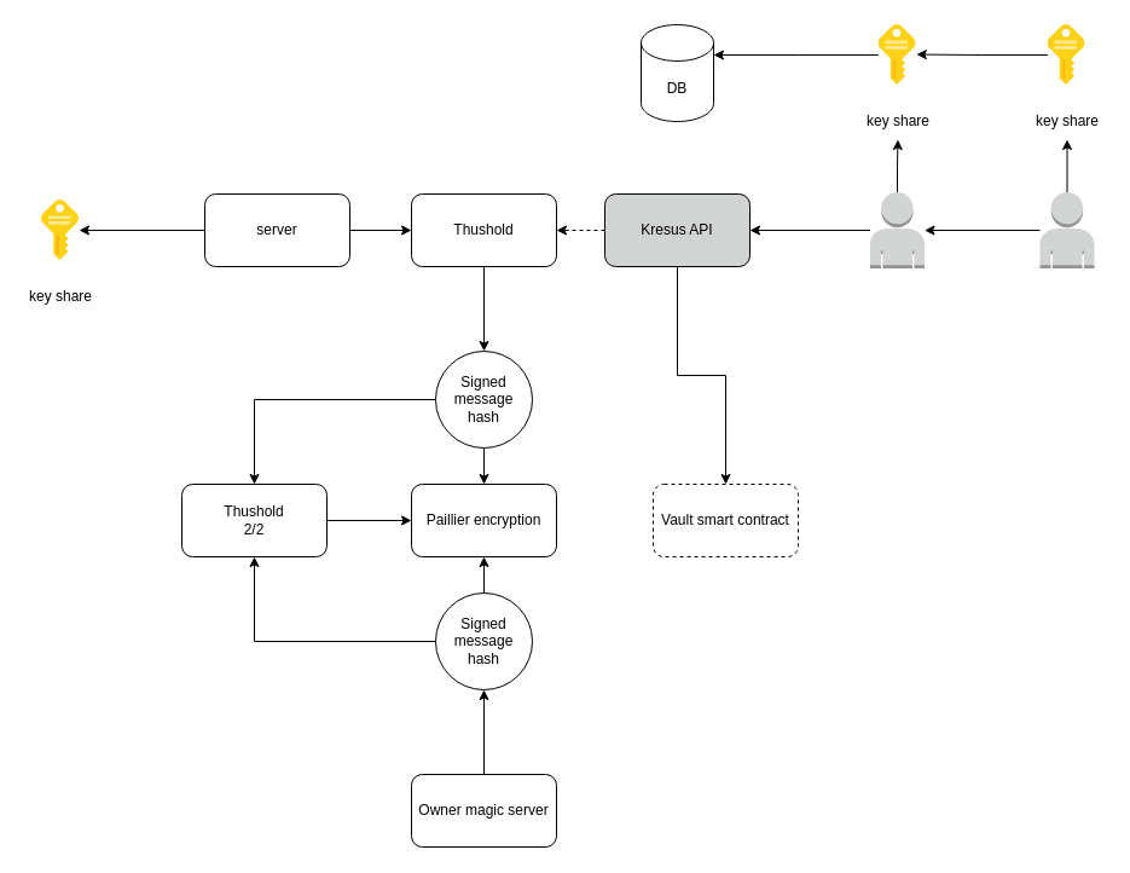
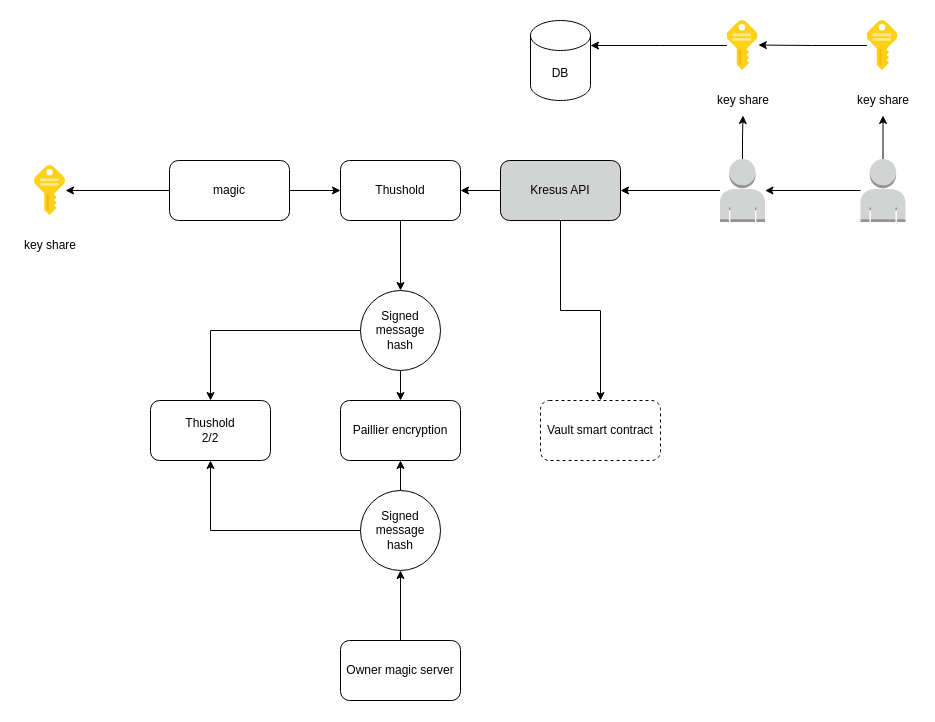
- <mxCell id="4" value="server" style="rounded=1;whiteSpace=wrap;html=1;" vertex="1" parent="1"><mxGeometry x="169" y="160" width="120" height="60" as="geometry" /></mxCell>
+ <mxCell id="4" value="magic" style="rounded=1;whiteSpace=wrap;html=1;" vertex="1" parent="1"><mxGeometry x="169" y="160" width="120" height="60" as="geometry" /></mxCell>
- <mxCell id="8" value="" style="edgeStyle=orthogonalEdgeStyle;rounded=0;orthogonalLoop=1;jettySize=auto;html=1;dashed=1;" edge="1" parent="1" source="9" target="12"><mxGeometry relative="1" as="geometry" /></mxCell>
+ <mxCell id="8" value="" style="edgeStyle=orthogonalEdgeStyle;rounded=0;orthogonalLoop=1;jettySize=auto;html=1;" edge="1" parent="1" source="9" target="12"><mxGeometry relative="1" as="geometry" /></mxCell>
- <mxCell id="35" value="" style="edgeStyle=orthogonalEdgeStyle;rounded=0;orthogonalLoop=1;jettySize=auto;html=1;" edge="1" parent="1" source="36" target="33"><mxGeometry relative="1" as="geometry" /></mxCell>
